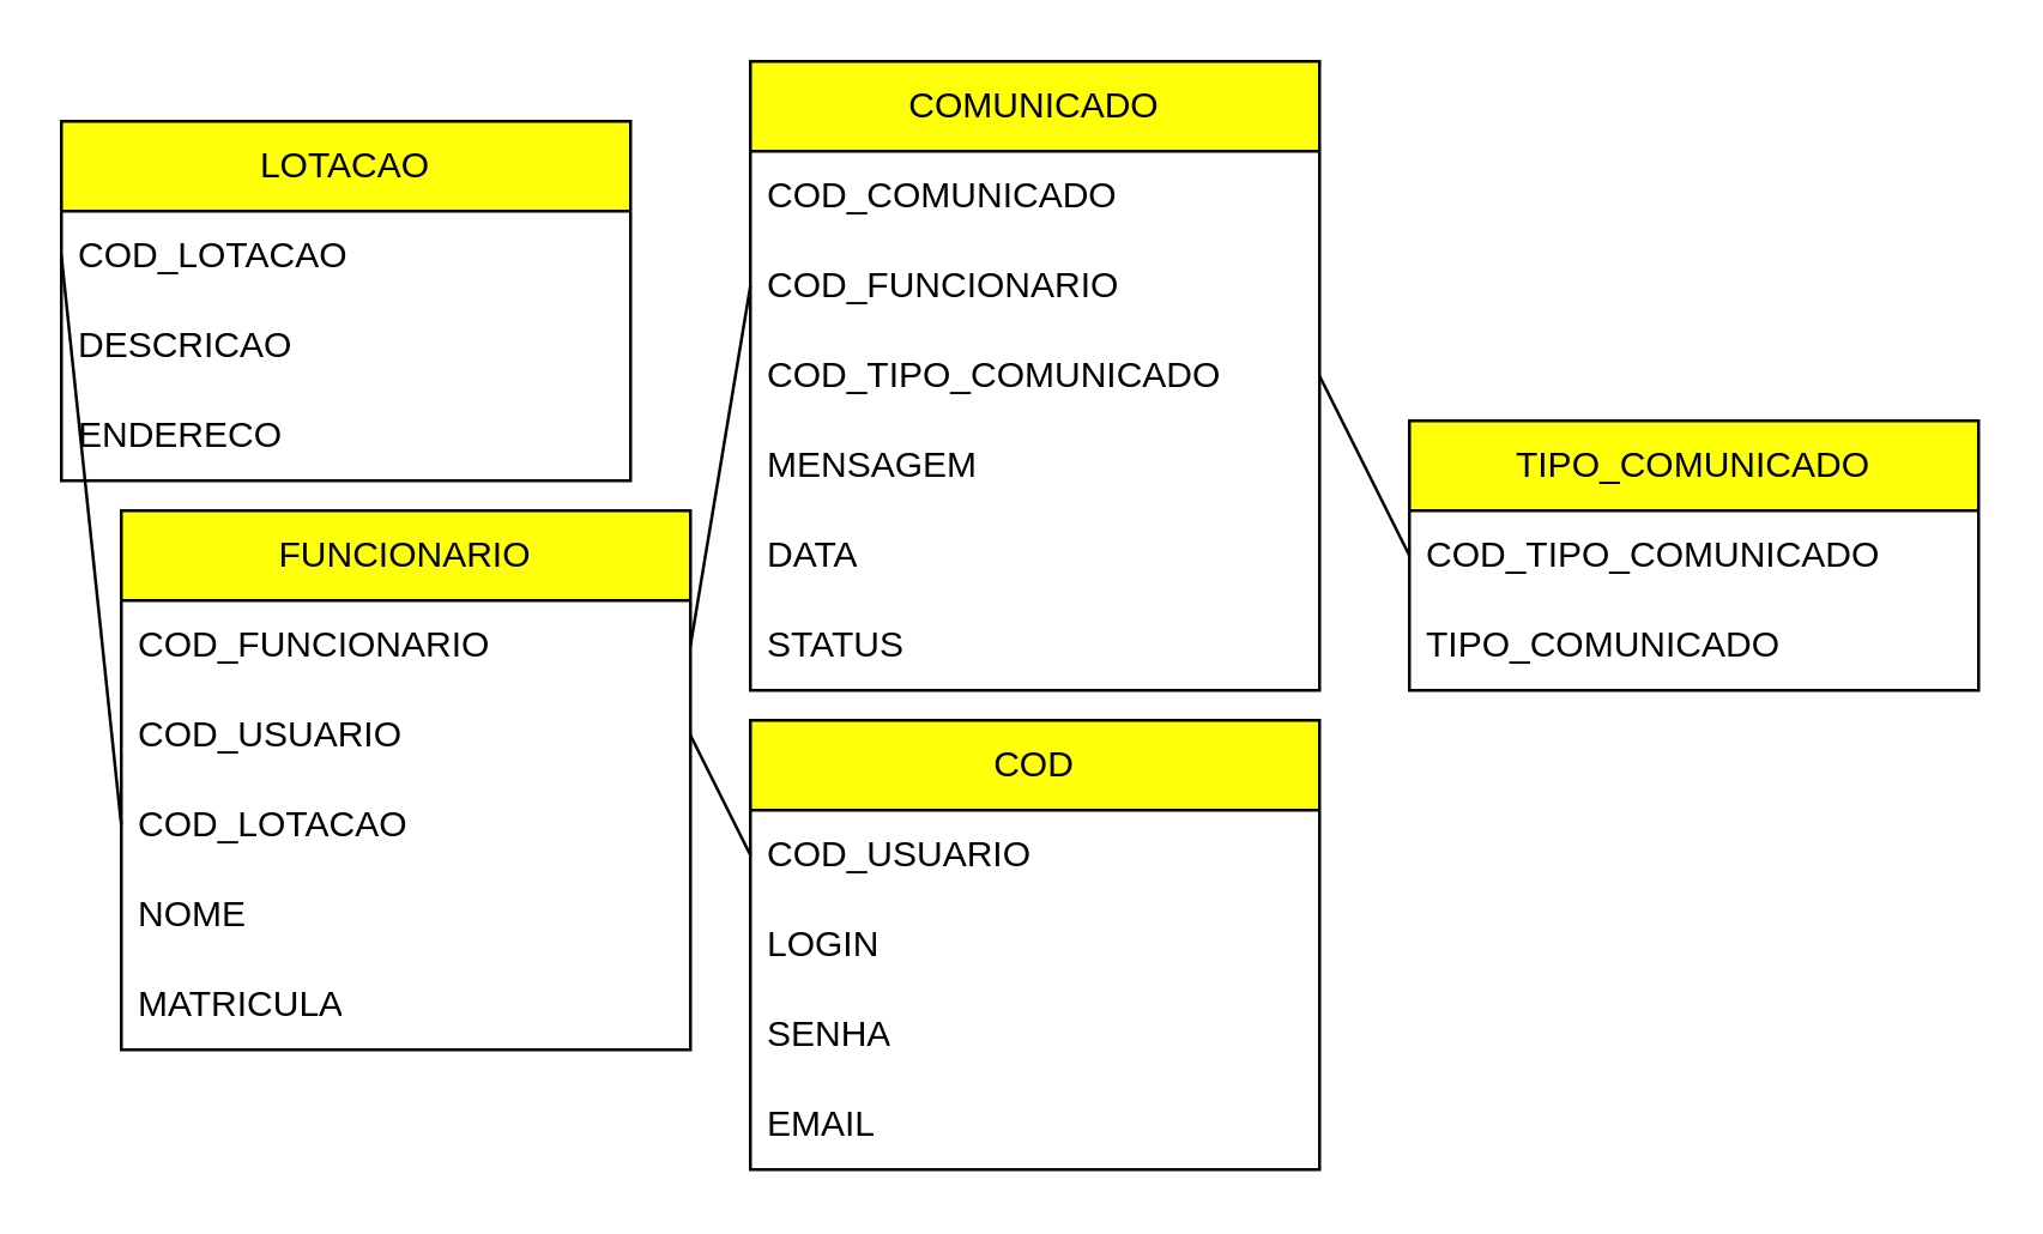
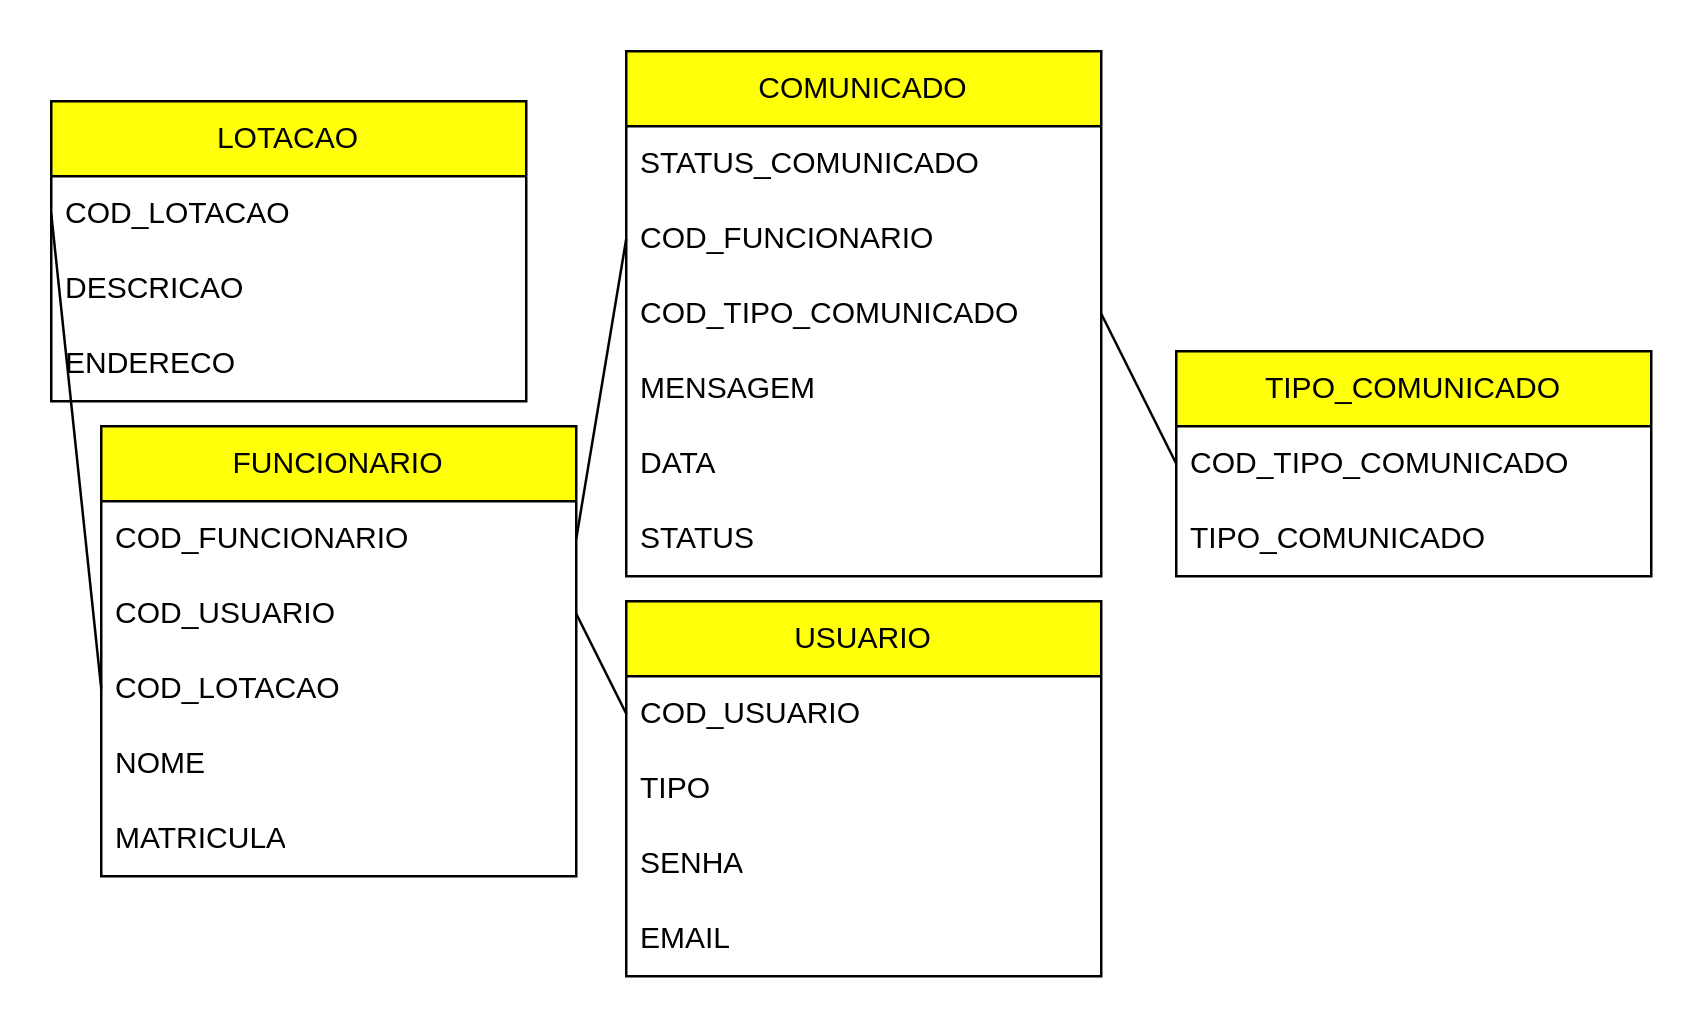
- <mxCell id="3" value="COD_COMUNICADO" style="text;strokeColor=none;fillColor=none;align=left;verticalAlign=middle;spacingLeft=4;spacingRight=4;overflow=hidden;points=[[0,0.5],[1,0.5]];portConstraint=eastwest;rotatable=0;whiteSpace=wrap;html=1;" vertex="1" parent="2"><mxGeometry y="30" width="190" height="30" as="geometry" /></mxCell>
+ <mxCell id="3" value="STATUS_COMUNICADO" style="text;strokeColor=none;fillColor=none;align=left;verticalAlign=middle;spacingLeft=4;spacingRight=4;overflow=hidden;points=[[0,0.5],[1,0.5]];portConstraint=eastwest;rotatable=0;whiteSpace=wrap;html=1;" vertex="1" parent="2"><mxGeometry y="30" width="190" height="30" as="geometry" /></mxCell>
- <mxCell id="13" value="COD" style="swimlane;fontStyle=0;childLayout=stackLayout;horizontal=1;startSize=30;horizontalStack=0;resizeParent=1;resizeParentMax=0;resizeLast=0;collapsible=1;marginBottom=0;whiteSpace=wrap;html=1;fillColor=#FFFF0A;" vertex="1" parent="1"><mxGeometry x="250" y="240" width="190" height="150" as="geometry" /></mxCell>
+ <mxCell id="13" value="USUARIO" style="swimlane;fontStyle=0;childLayout=stackLayout;horizontal=1;startSize=30;horizontalStack=0;resizeParent=1;resizeParentMax=0;resizeLast=0;collapsible=1;marginBottom=0;whiteSpace=wrap;html=1;fillColor=#FFFF0A;" vertex="1" parent="1"><mxGeometry x="250" y="240" width="190" height="150" as="geometry" /></mxCell>
- <mxCell id="15" value="LOGIN" style="text;strokeColor=none;fillColor=none;align=left;verticalAlign=middle;spacingLeft=4;spacingRight=4;overflow=hidden;points=[[0,0.5],[1,0.5]];portConstraint=eastwest;rotatable=0;whiteSpace=wrap;html=1;" vertex="1" parent="13"><mxGeometry y="60" width="190" height="30" as="geometry" /></mxCell>
+ <mxCell id="15" value="TIPO" style="text;strokeColor=none;fillColor=none;align=left;verticalAlign=middle;spacingLeft=4;spacingRight=4;overflow=hidden;points=[[0,0.5],[1,0.5]];portConstraint=eastwest;rotatable=0;whiteSpace=wrap;html=1;" vertex="1" parent="13"><mxGeometry y="60" width="190" height="30" as="geometry" /></mxCell>
